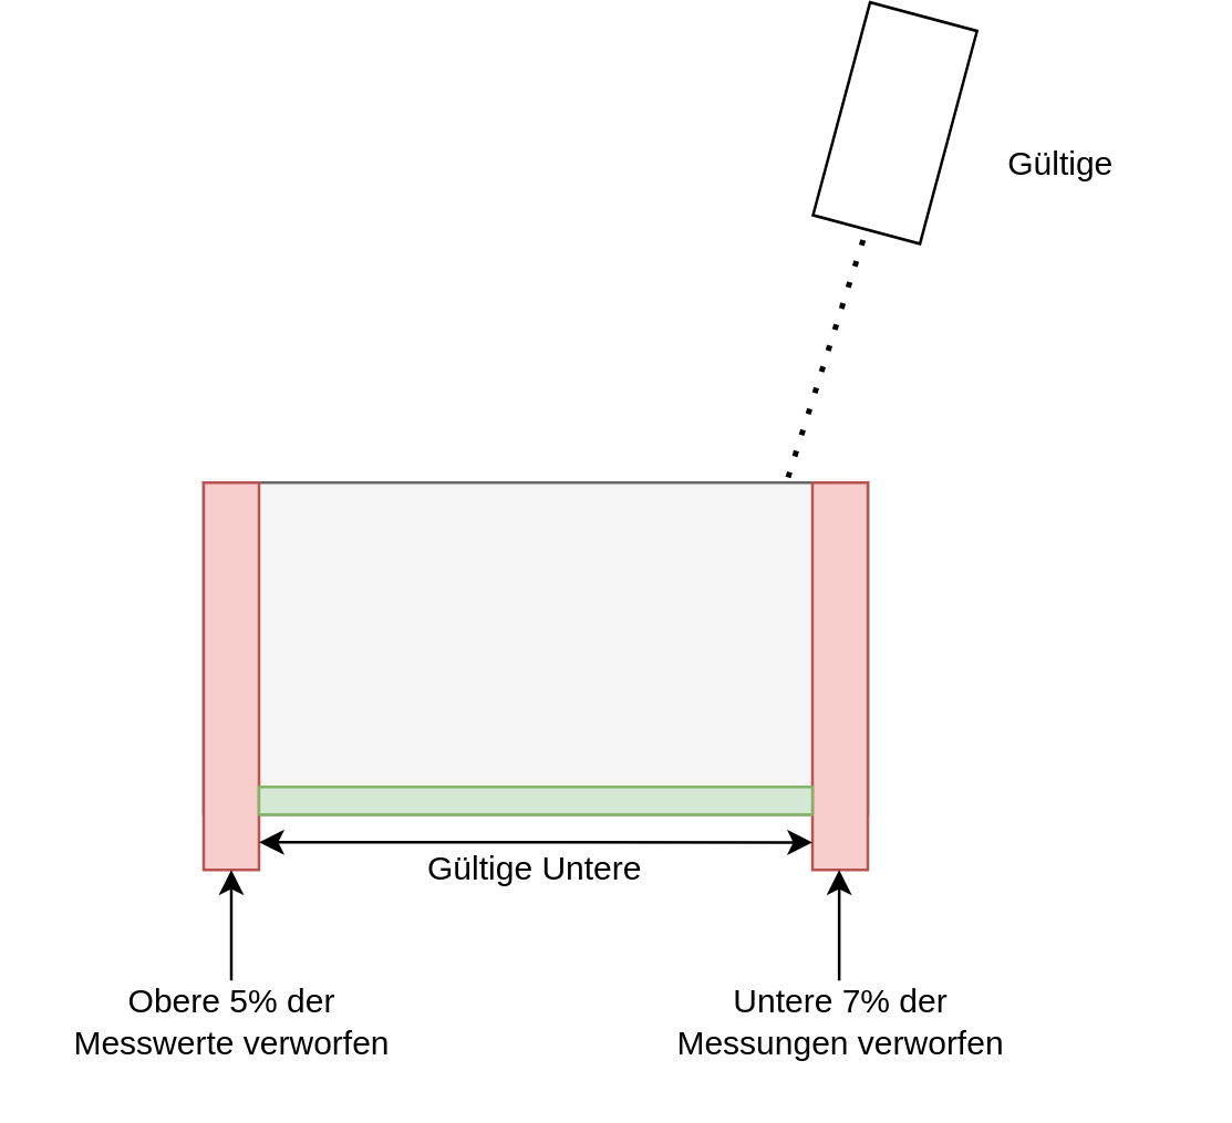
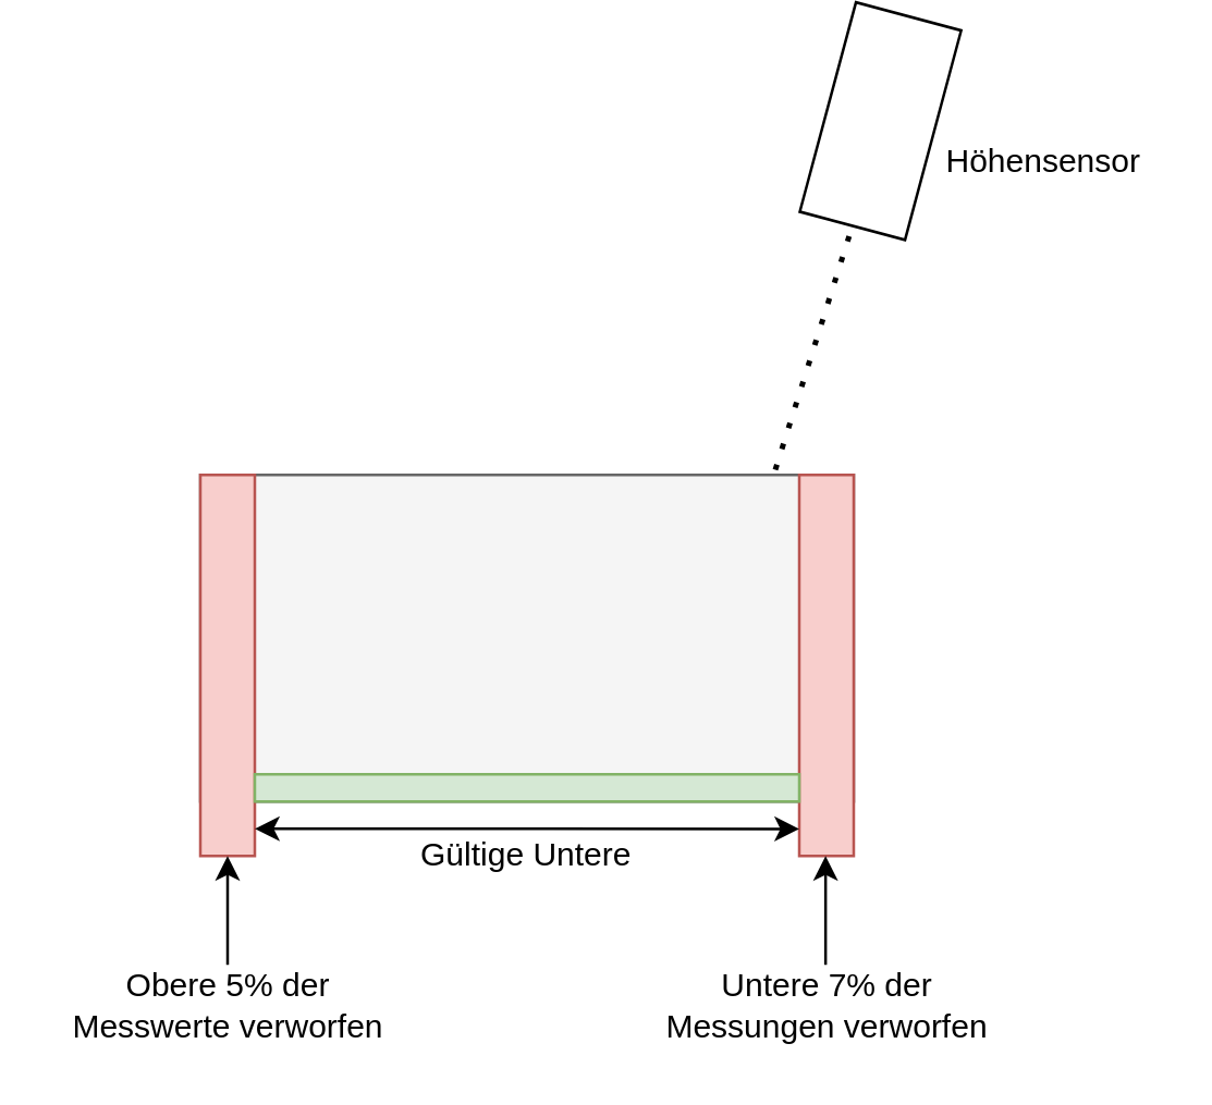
- <mxCell id="9" value="Gültige" style="text;html=1;strokeColor=none;fillColor=none;align=center;verticalAlign=middle;whiteSpace=wrap;rounded=0;" vertex="1" parent="1"><mxGeometry x="343" y="40" width="80" height="30" as="geometry" /></mxCell>
+ <mxCell id="9" value="Höhensensor" style="text;html=1;strokeColor=none;fillColor=none;align=center;verticalAlign=middle;whiteSpace=wrap;rounded=0;" vertex="1" parent="1"><mxGeometry x="343" y="40" width="80" height="30" as="geometry" /></mxCell>
